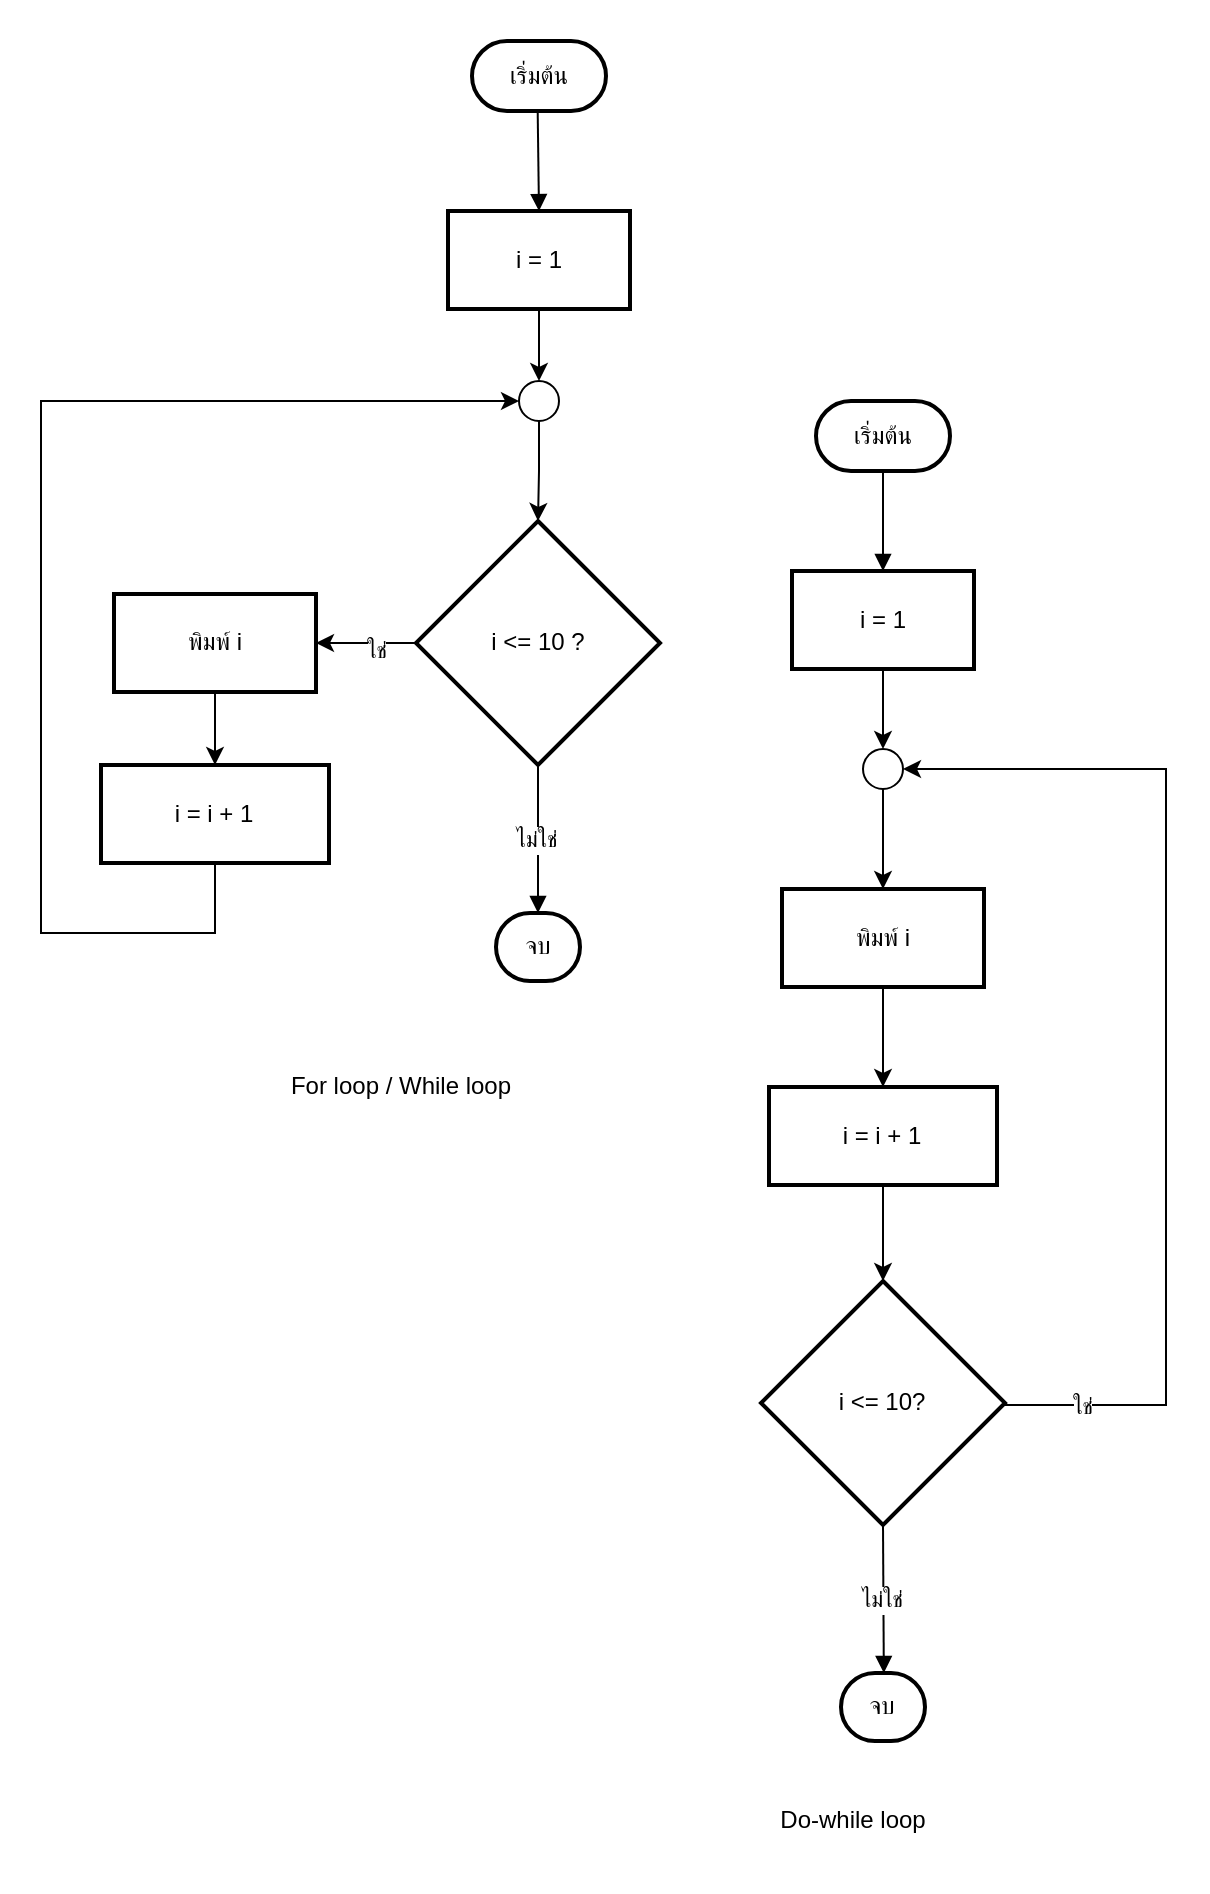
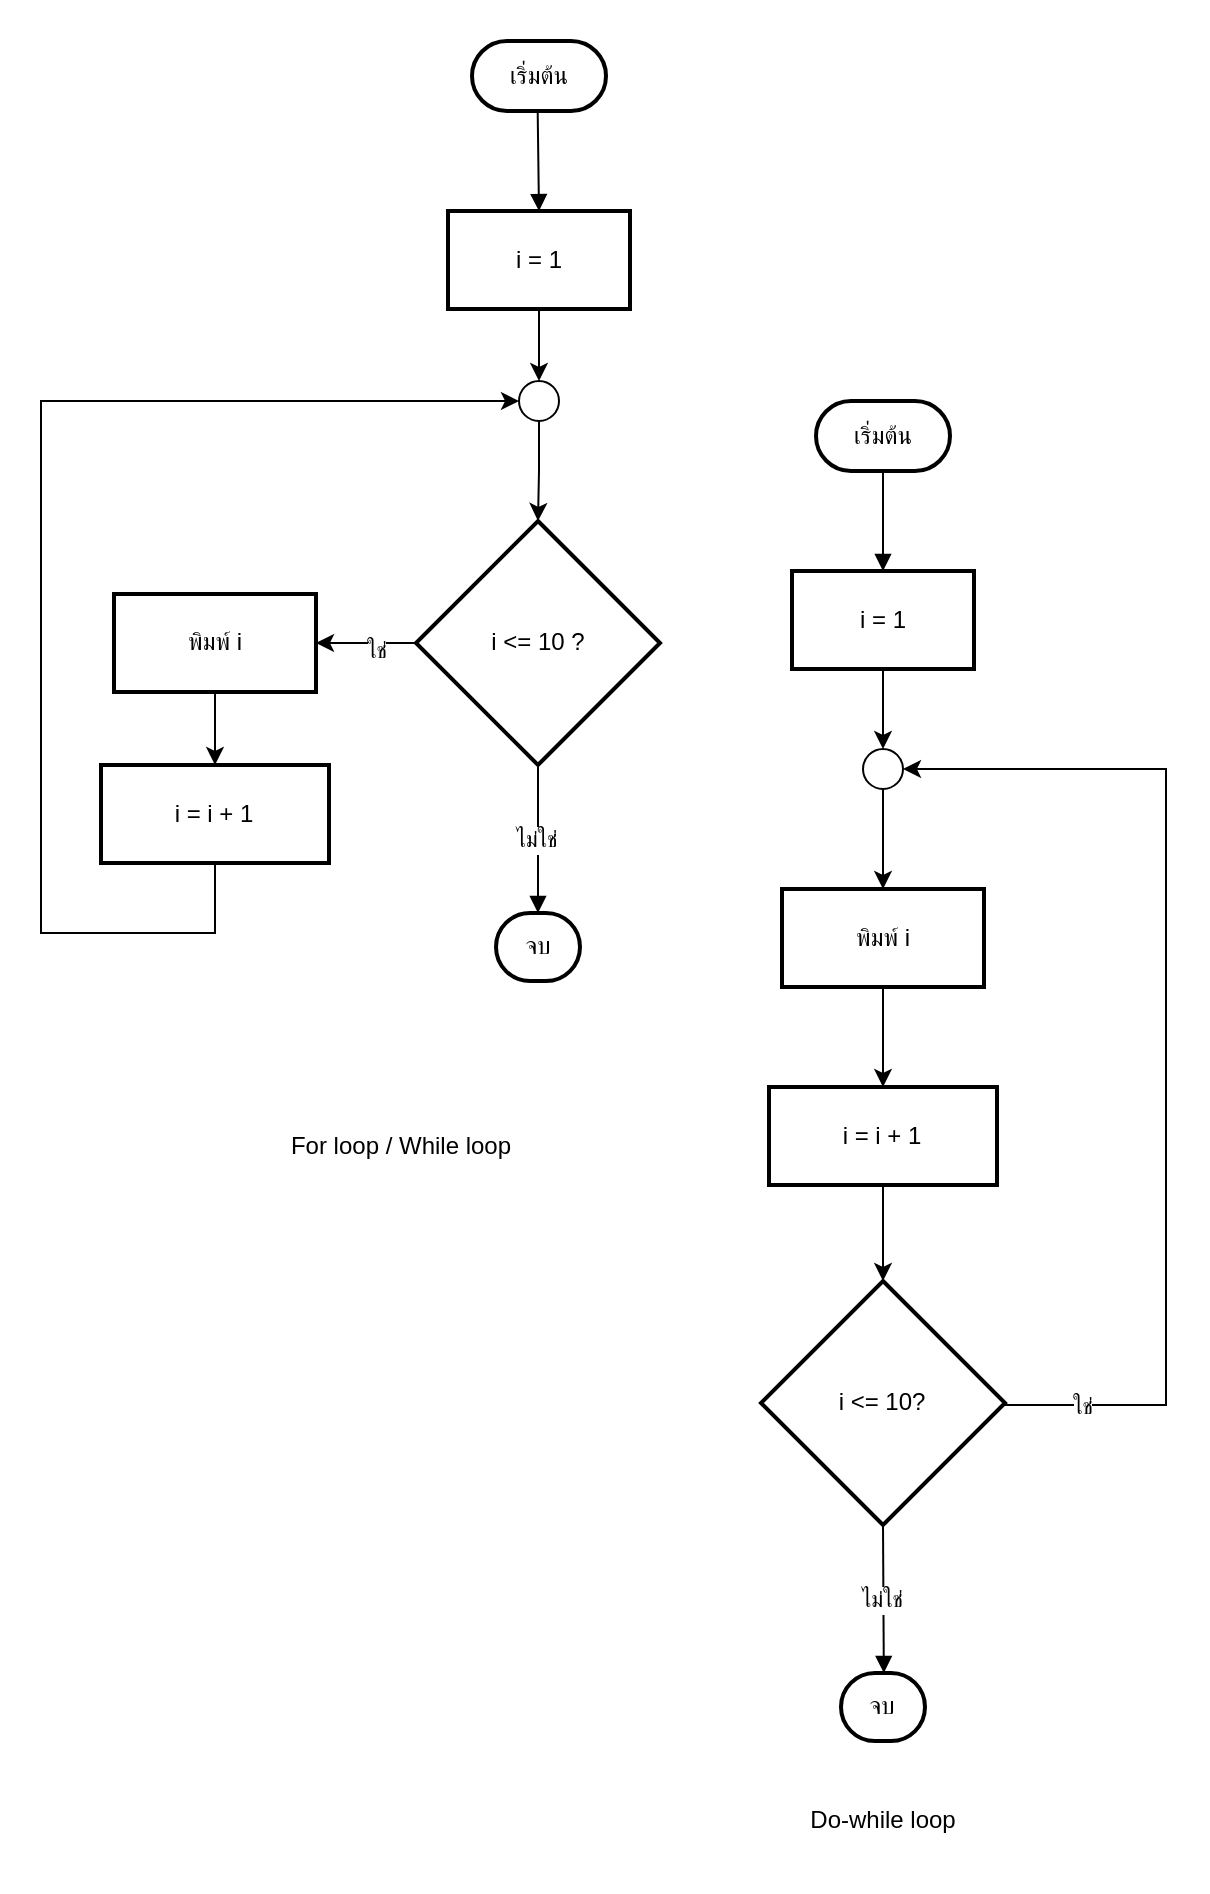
- <mxCell id="17" value="For loop / While loop" style="text;html=1;align=center;verticalAlign=middle;resizable=0;points=[];autosize=1;strokeColor=none;fillColor=none;" vertex="1" parent="1"><mxGeometry x="135" y="528" width="130" height="30" as="geometry" /></mxCell>
+ <mxCell id="17" value="For loop / While loop" style="text;html=1;align=center;verticalAlign=middle;resizable=0;points=[];autosize=1;strokeColor=none;fillColor=none;" vertex="1" parent="1"><mxGeometry x="135" y="558" width="130" height="30" as="geometry" /></mxCell>
- <mxCell id="33" value="Do-while loop" style="text;html=1;align=center;verticalAlign=middle;resizable=0;points=[];autosize=1;strokeColor=none;fillColor=none;" vertex="1" parent="1"><mxGeometry x="376" y="895" width="100" height="30" as="geometry" /></mxCell>
+ <mxCell id="33" value="Do-while loop" style="text;html=1;align=center;verticalAlign=middle;resizable=0;points=[];autosize=1;strokeColor=none;fillColor=none;" vertex="1" parent="1"><mxGeometry x="391" y="895" width="100" height="30" as="geometry" /></mxCell>
